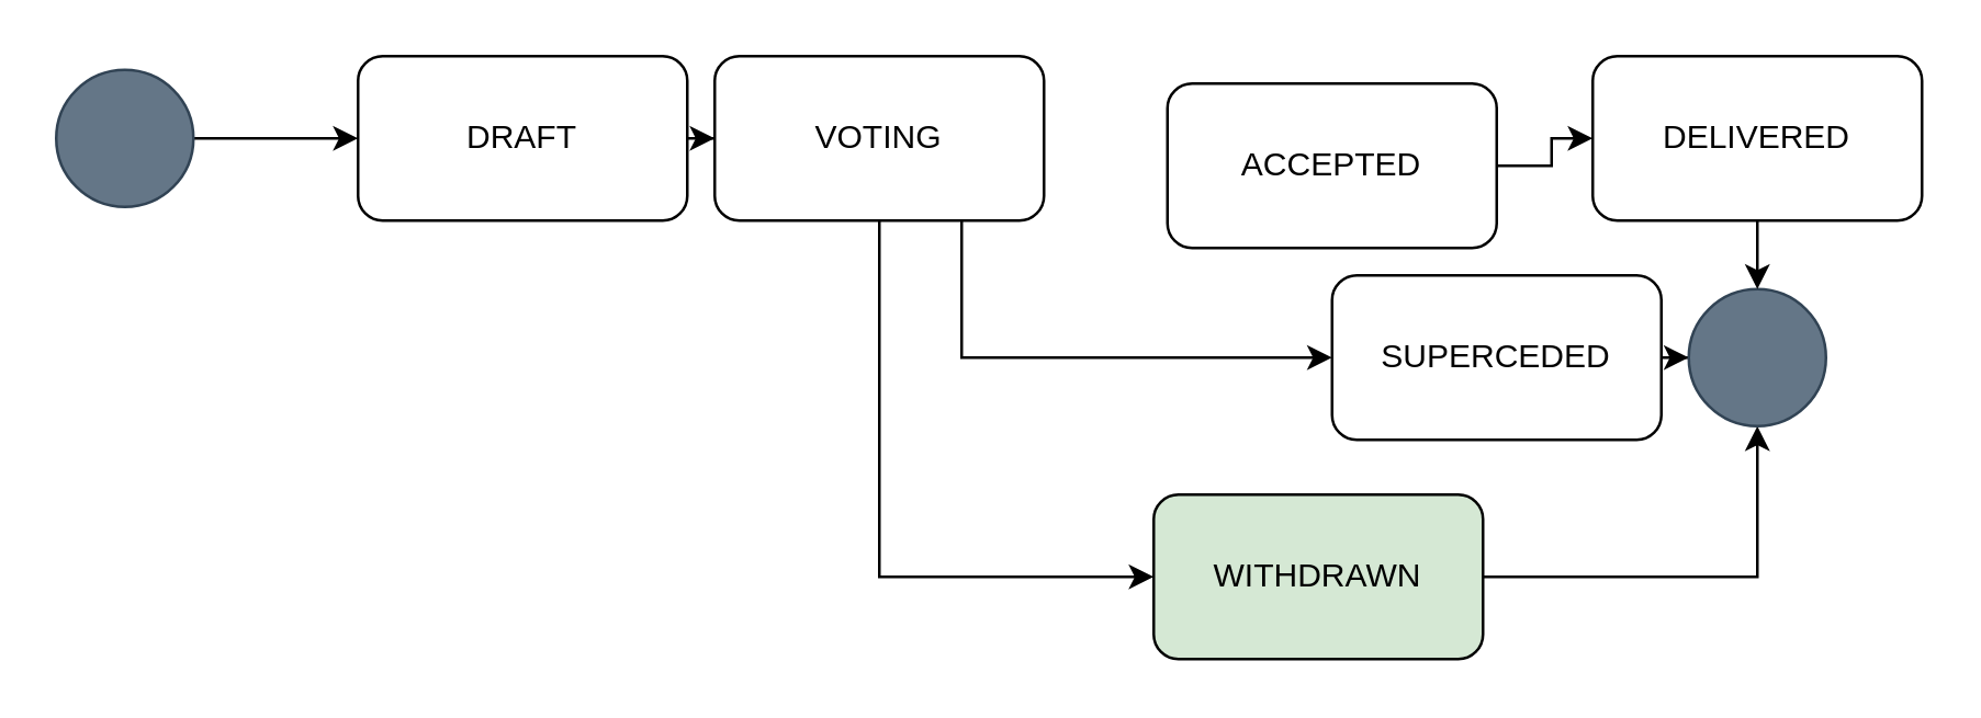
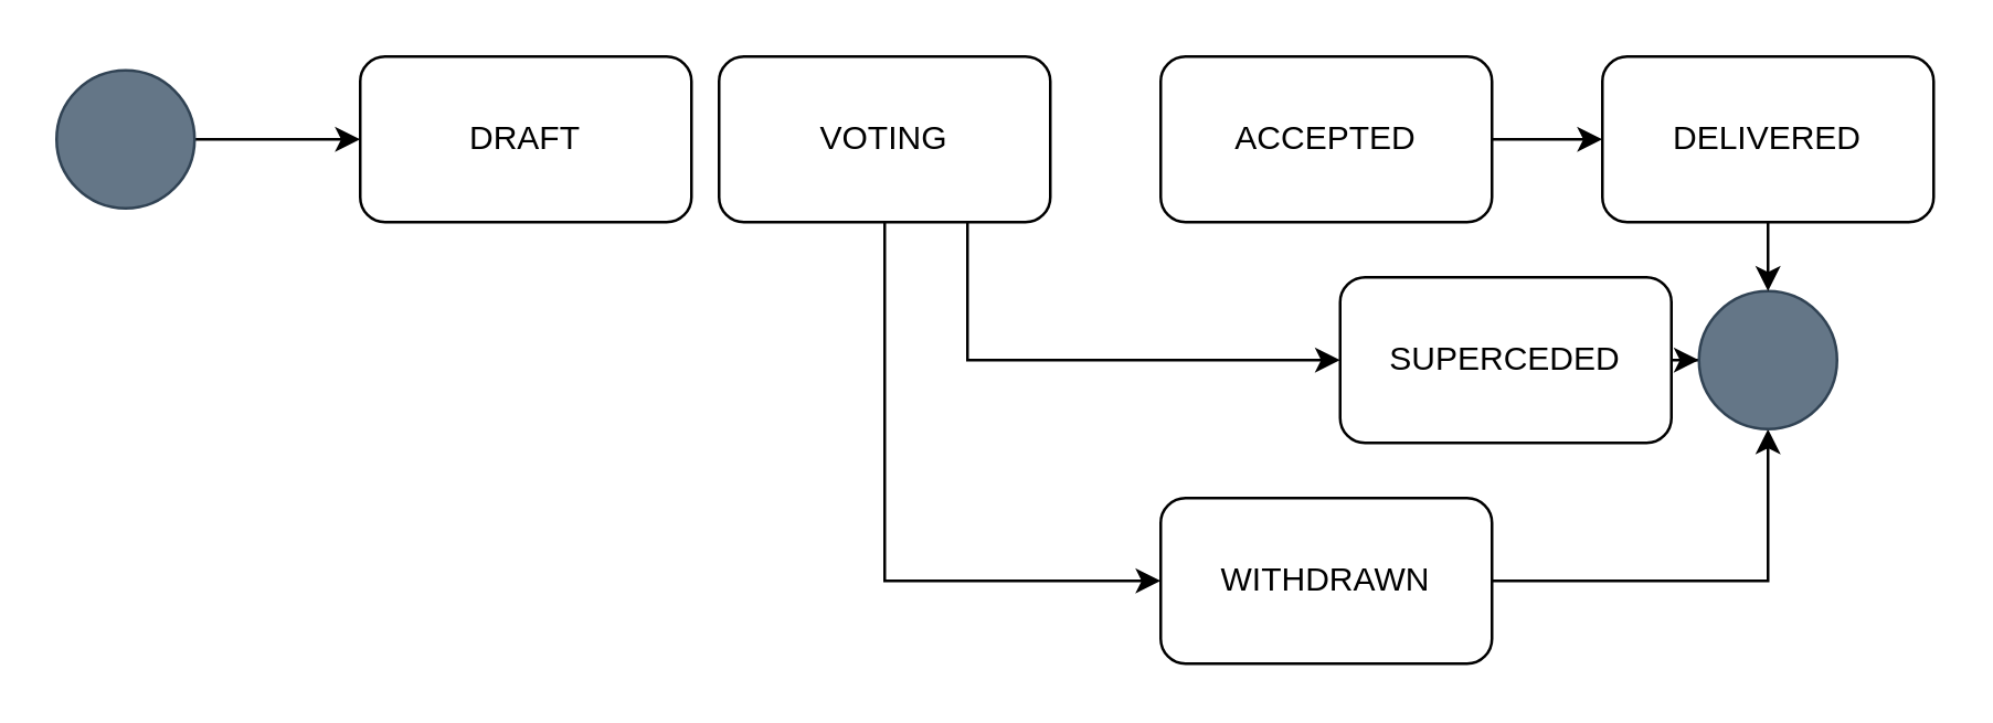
- <mxCell id="2" value="" style="edgeStyle=orthogonalEdgeStyle;rounded=0;orthogonalLoop=1;jettySize=auto;html=1;" parent="1" source="3" target="6" edge="1"><mxGeometry relative="1" as="geometry" /></mxCell>
- <mxCell id="8" value="ACCEPTED" style="rounded=1;whiteSpace=wrap;html=1;" parent="1" vertex="1"><mxGeometry x="425" y="30" width="120" height="60" as="geometry" /></mxCell>
+ <mxCell id="8" value="ACCEPTED" style="rounded=1;whiteSpace=wrap;html=1;" parent="1" vertex="1"><mxGeometry x="420" y="20" width="120" height="60" as="geometry" /></mxCell>
- <mxCell id="10" value="WITHDRAWN" style="rounded=1;whiteSpace=wrap;html=1;fillColor=#d5e8d4;" parent="1" vertex="1"><mxGeometry x="420" y="180" width="120" height="60" as="geometry" /></mxCell>
+ <mxCell id="10" value="WITHDRAWN" style="rounded=1;whiteSpace=wrap;html=1;" parent="1" vertex="1"><mxGeometry x="420" y="180" width="120" height="60" as="geometry" /></mxCell>
